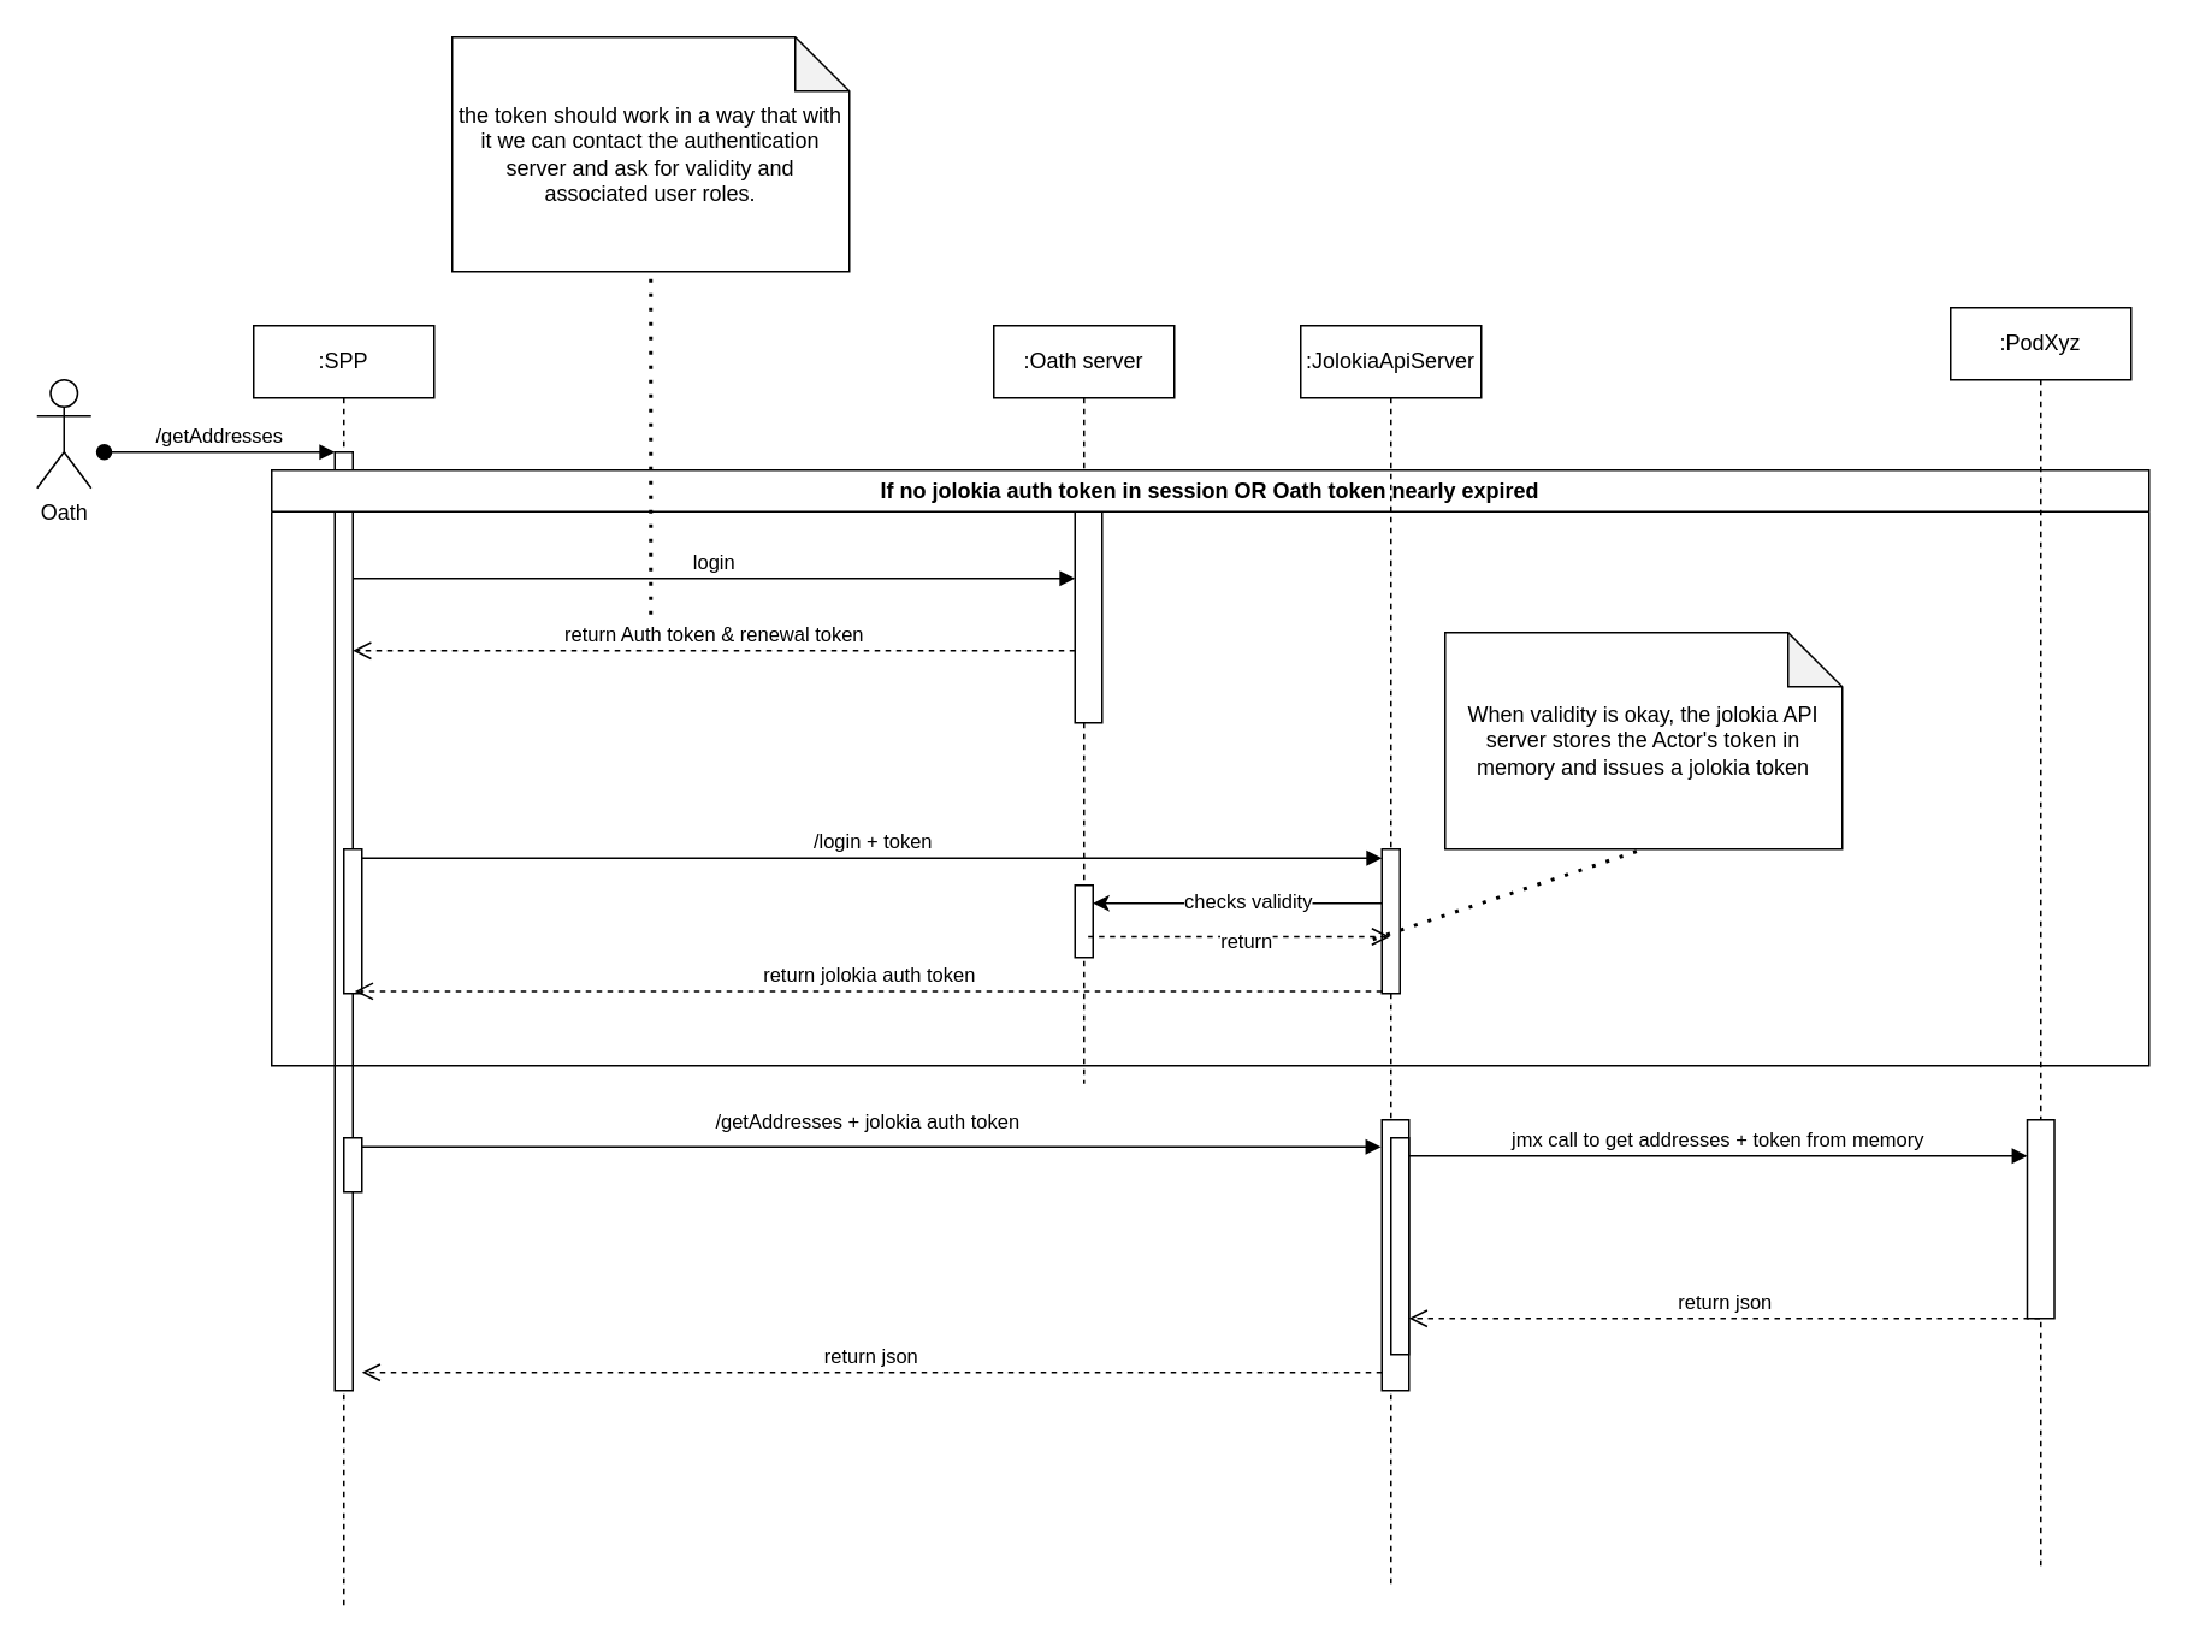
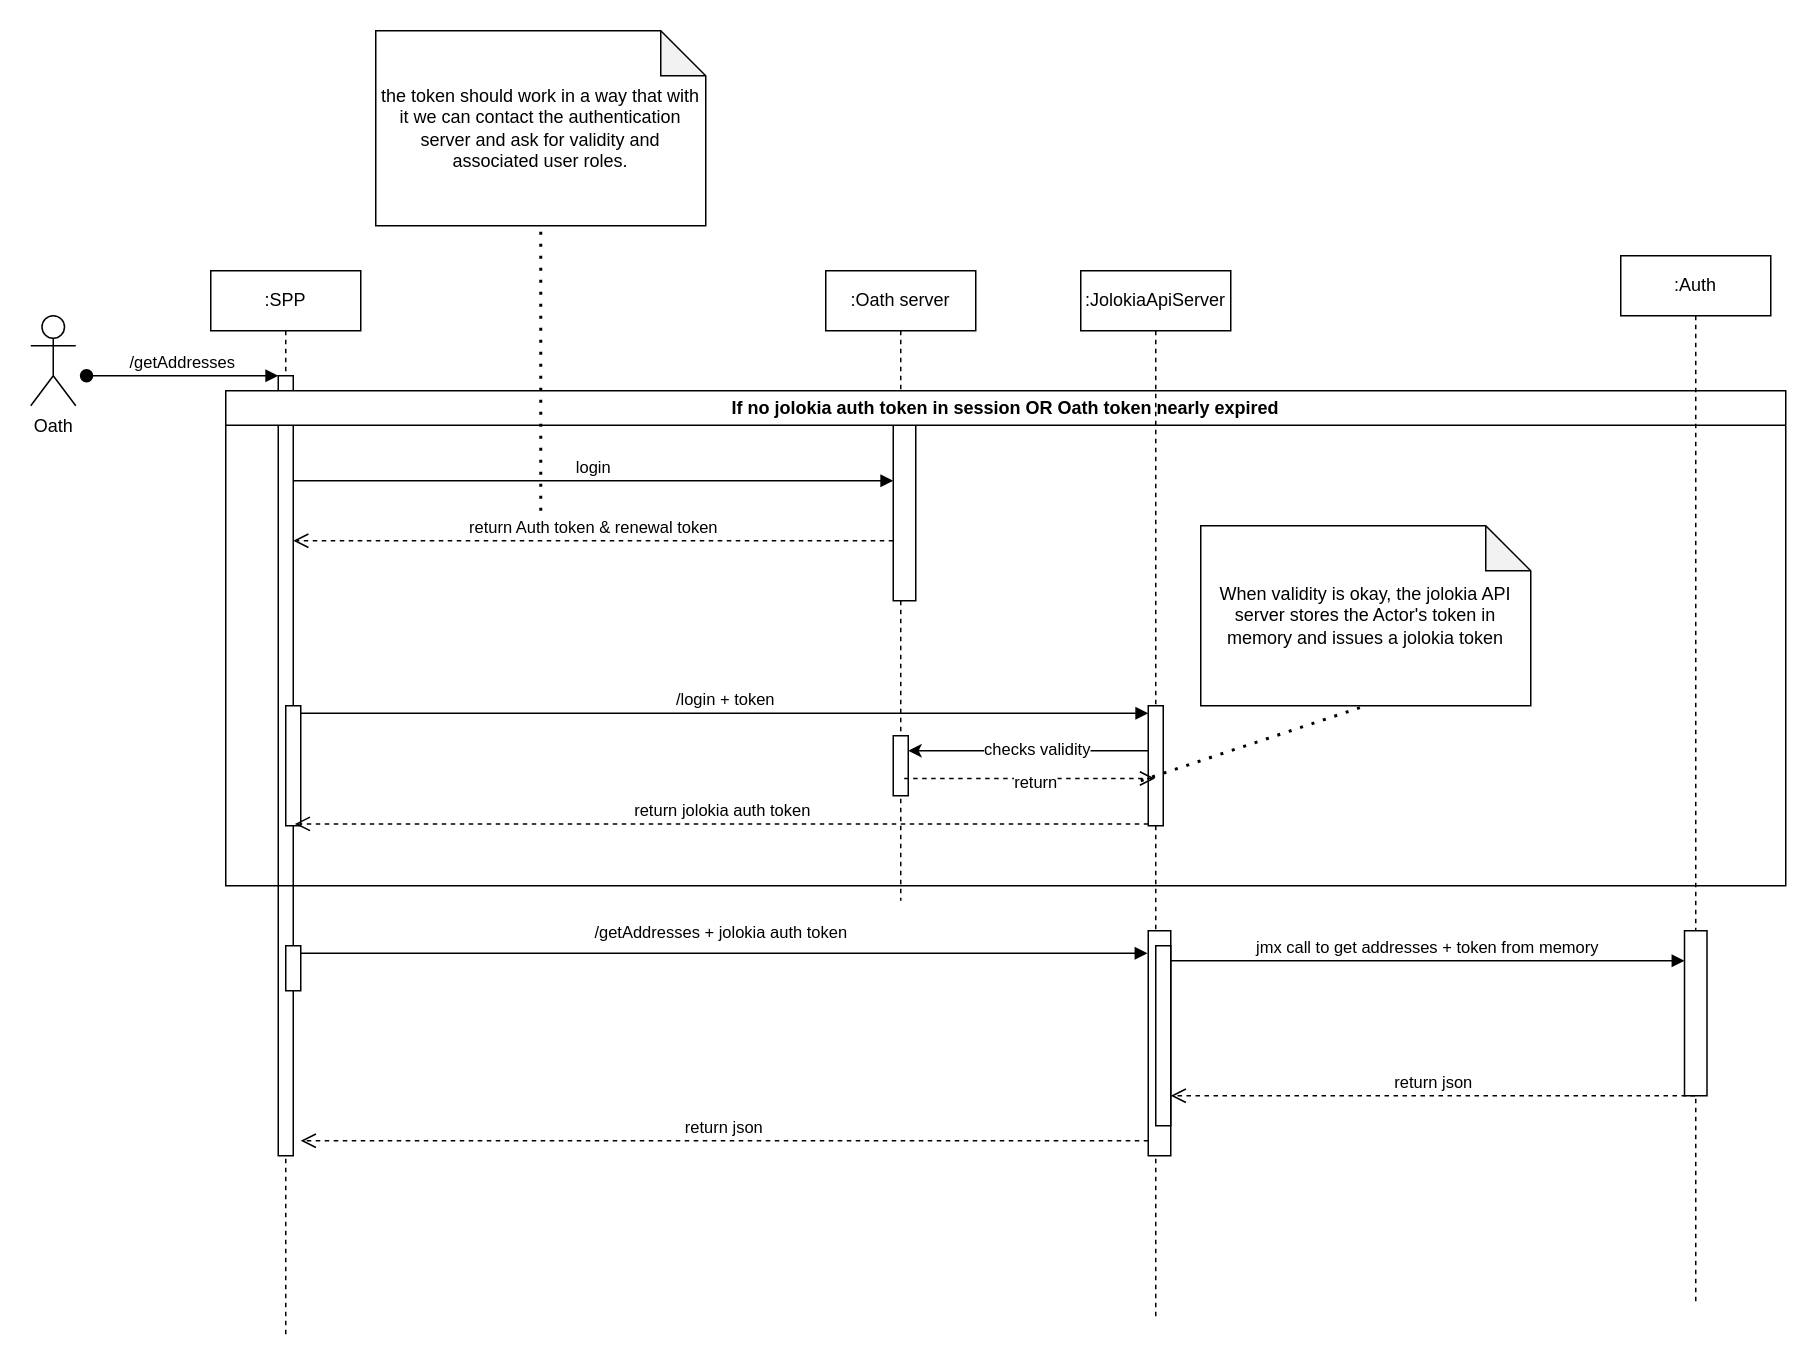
- <mxCell id="18" value=":PodXyz" style="shape=umlLifeline;perimeter=lifelinePerimeter;whiteSpace=wrap;html=1;container=0;dropTarget=0;collapsible=0;recursiveResize=0;outlineConnect=0;portConstraint=eastwest;newEdgeStyle={&quot;edgeStyle&quot;:&quot;elbowEdgeStyle&quot;,&quot;elbow&quot;:&quot;vertical&quot;,&quot;curved&quot;:0,&quot;rounded&quot;:0};" vertex="1" parent="1"><mxGeometry x="1080" y="170" width="100" height="700" as="geometry" /></mxCell>
+ <mxCell id="18" value=":Auth" style="shape=umlLifeline;perimeter=lifelinePerimeter;whiteSpace=wrap;html=1;container=0;dropTarget=0;collapsible=0;recursiveResize=0;outlineConnect=0;portConstraint=eastwest;newEdgeStyle={&quot;edgeStyle&quot;:&quot;elbowEdgeStyle&quot;,&quot;elbow&quot;:&quot;vertical&quot;,&quot;curved&quot;:0,&quot;rounded&quot;:0};" vertex="1" parent="1"><mxGeometry x="1080" y="170" width="100" height="700" as="geometry" /></mxCell>
